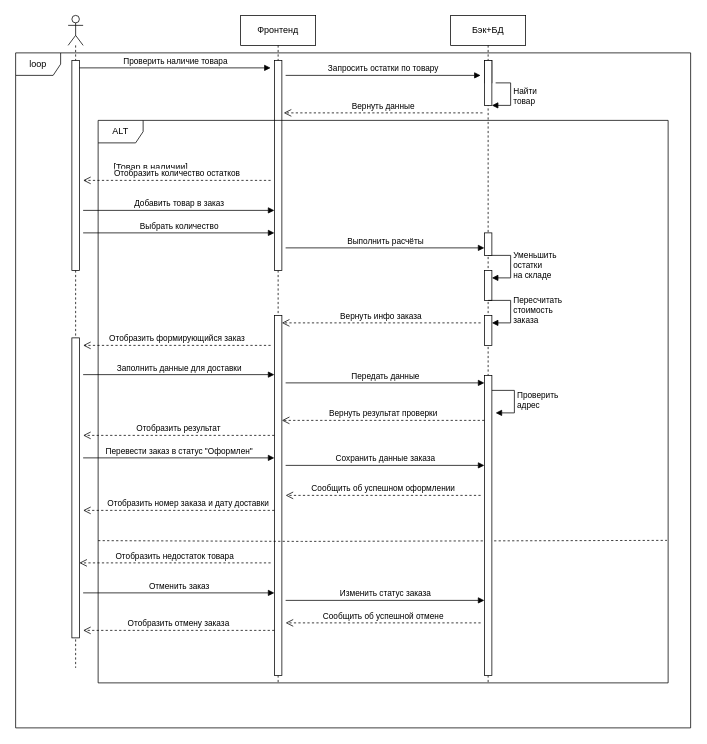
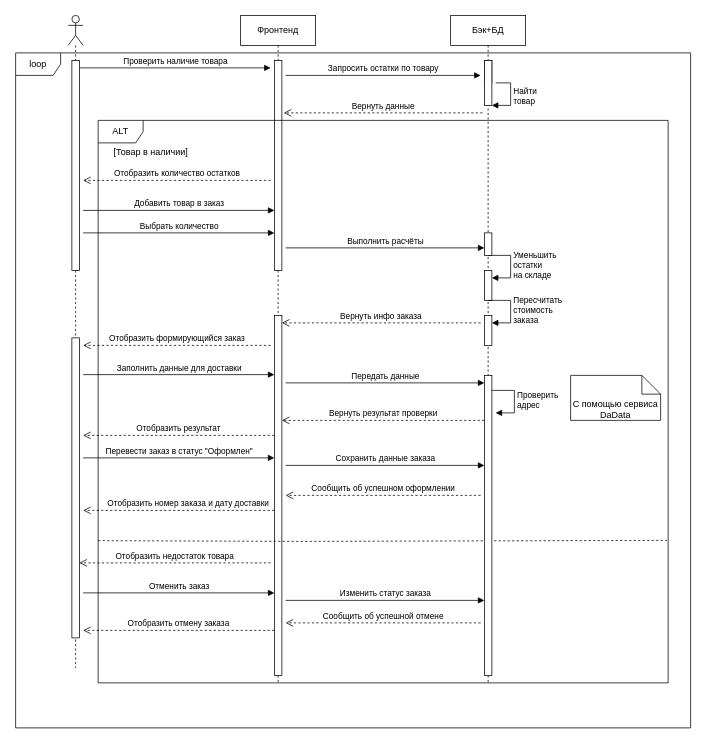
- <mxCell id="20" value="[Товар в наличии]" style="text;html=1;align=center;verticalAlign=middle;resizable=0;points=[];autosize=1;strokeColor=none;fillColor=none;" vertex="1" parent="1"><mxGeometry x="140" y="208" width="120" height="30" as="geometry" /></mxCell>
+ <mxCell id="20" value="[Товар в наличии]" style="text;html=1;align=center;verticalAlign=middle;resizable=0;points=[];autosize=1;strokeColor=none;fillColor=none;" vertex="1" parent="1"><mxGeometry x="140" y="188" width="120" height="30" as="geometry" /></mxCell>
+ <mxCell id="28" value="С помощью сервиса&lt;div&gt;DaData&lt;/div&gt;" style="shape=note2;boundedLbl=1;whiteSpace=wrap;html=1;size=25;verticalAlign=top;align=center;" vertex="1" parent="1"><mxGeometry x="760" y="500" width="120" height="60" as="geometry" /></mxCell>
